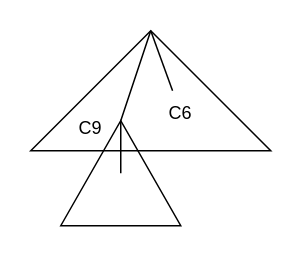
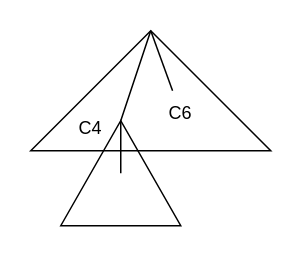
- <mxCell id="8" value="C9" style="text;html=1;strokeColor=none;fillColor=none;align=center;verticalAlign=middle;whiteSpace=wrap;rounded=0;" vertex="1" parent="1"><mxGeometry x="30" y="70" width="60" height="30" as="geometry" /></mxCell>
+ <mxCell id="8" value="C4" style="text;html=1;strokeColor=none;fillColor=none;align=center;verticalAlign=middle;whiteSpace=wrap;rounded=0;" vertex="1" parent="1"><mxGeometry x="30" y="70" width="60" height="30" as="geometry" /></mxCell>
